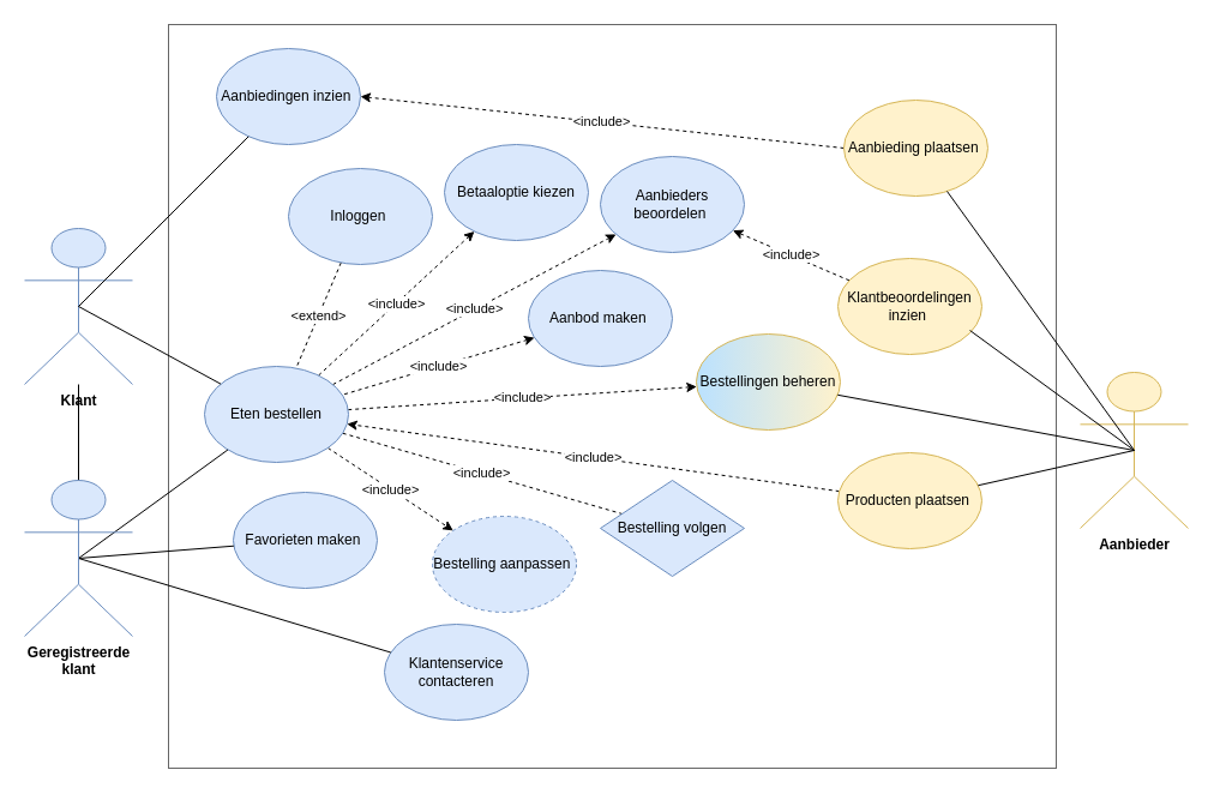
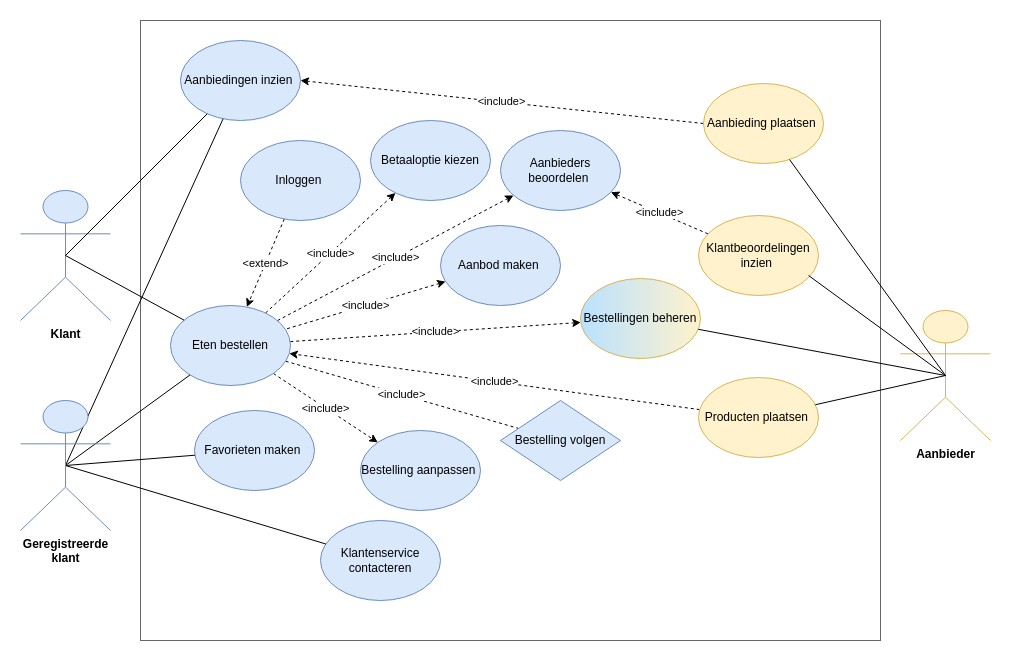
- <mxCell id="11" value="&amp;lt;extend&amp;gt;" style="edgeStyle=none;rounded=0;orthogonalLoop=1;jettySize=auto;html=1;startArrow=none;startFill=0;endArrow=none;endFill=1;dashed=1;" edge="1" parent="1" source="12" target="10"><mxGeometry relative="1" as="geometry" /></mxCell>
+ <mxCell id="11" value="&amp;lt;extend&amp;gt;" style="edgeStyle=none;rounded=0;orthogonalLoop=1;jettySize=auto;html=1;startArrow=none;startFill=0;endArrow=classic;endFill=1;dashed=1;" edge="1" parent="1" source="12" target="10"><mxGeometry relative="1" as="geometry" /></mxCell>
- <mxCell id="32" style="edgeStyle=none;rounded=0;orthogonalLoop=1;jettySize=auto;html=1;exitX=0.5;exitY=0.5;exitDx=0;exitDy=0;exitPerimeter=0;startArrow=none;startFill=0;endArrow=none;endFill=0;" edge="1" parent="1" source="33" target="3"><mxGeometry relative="1" as="geometry" /></mxCell>
+ <mxCell id="32" style="edgeStyle=none;rounded=0;orthogonalLoop=1;jettySize=auto;html=1;exitX=0.5;exitY=0.5;exitDx=0;exitDy=0;exitPerimeter=0;startArrow=none;startFill=0;endArrow=none;endFill=0;" edge="1" parent="1" source="33" target="20"><mxGeometry relative="1" as="geometry" /></mxCell>
- <mxCell id="19" value="Bestelling aanpassen&amp;nbsp;" style="ellipse;whiteSpace=wrap;html=1;fillColor=#dae8fc;strokeColor=#6c8ebf;dashed=1;" vertex="1" parent="1"><mxGeometry x="360" y="430" width="120" height="80" as="geometry" /></mxCell>
+ <mxCell id="19" value="Bestelling aanpassen&amp;nbsp;" style="ellipse;whiteSpace=wrap;html=1;fillColor=#dae8fc;strokeColor=#6c8ebf;" vertex="1" parent="1"><mxGeometry x="360" y="430" width="120" height="80" as="geometry" /></mxCell>
